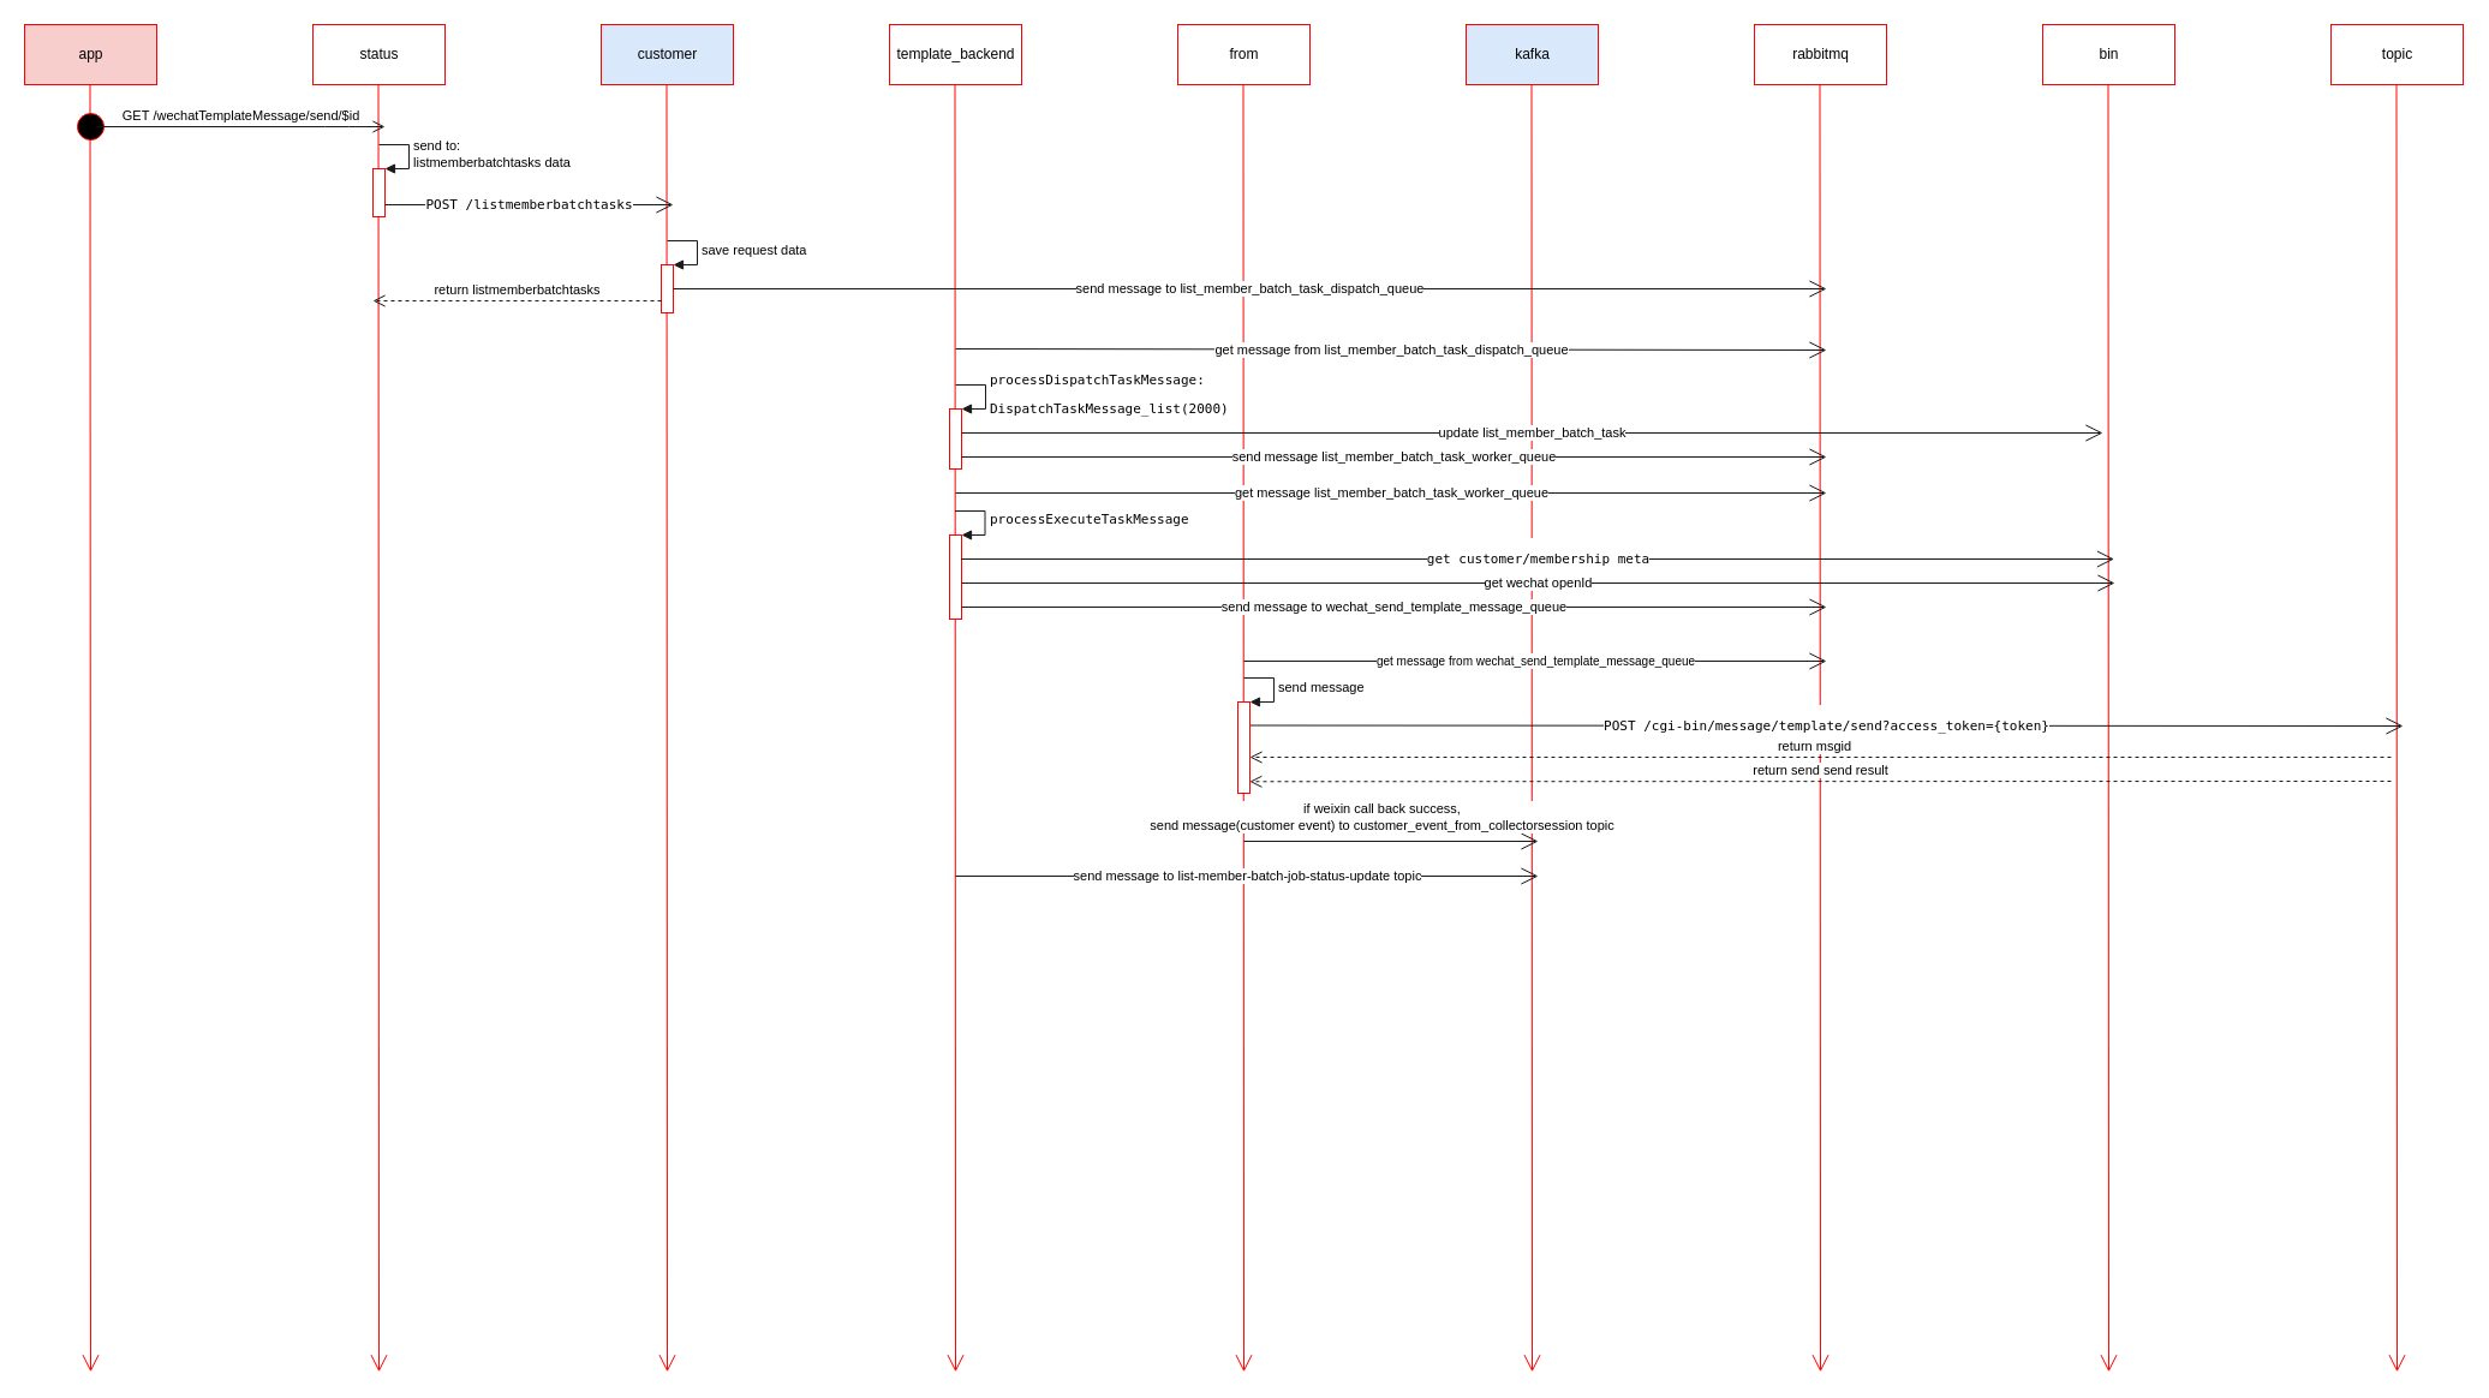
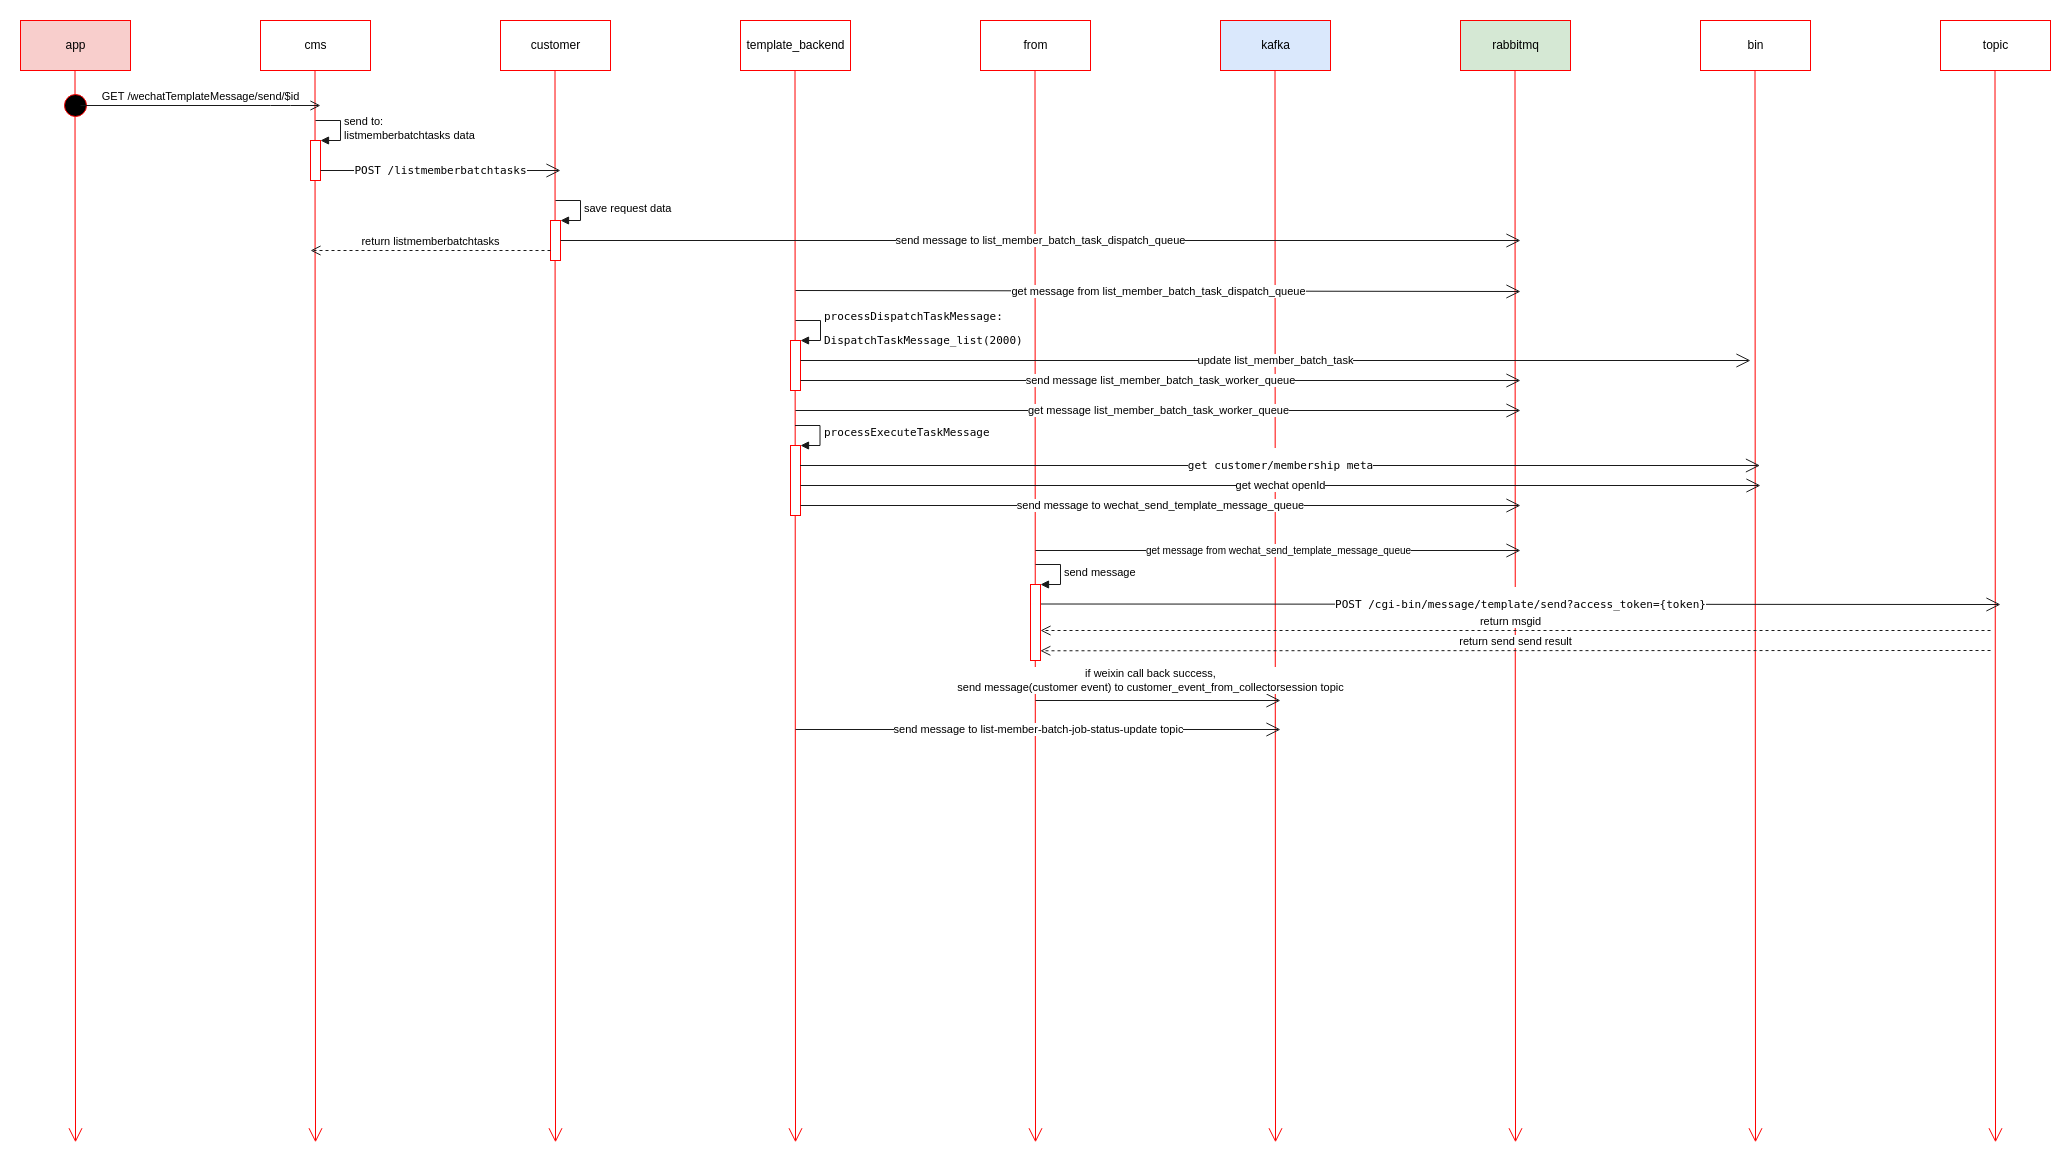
- <mxCell id="4" value="status" style="html=1;strokeColor=#FF0000;" parent="1" vertex="1"><mxGeometry x="260" y="20" width="110" height="50" as="geometry" /></mxCell>
+ <mxCell id="4" value="cms" style="html=1;strokeColor=#FF0000;" parent="1" vertex="1"><mxGeometry x="260" y="20" width="110" height="50" as="geometry" /></mxCell>
- <mxCell id="6" value="customer" style="html=1;strokeColor=#FF0000;fillColor=#dae8fc;" parent="1" vertex="1"><mxGeometry x="500" y="20" width="110" height="50" as="geometry" /></mxCell>
+ <mxCell id="6" value="customer" style="html=1;strokeColor=#FF0000;" parent="1" vertex="1"><mxGeometry x="500" y="20" width="110" height="50" as="geometry" /></mxCell>
- <mxCell id="14" value="rabbitmq" style="html=1;strokeColor=#FF0000;" parent="1" vertex="1"><mxGeometry x="1460" y="20" width="110" height="50" as="geometry" /></mxCell>
+ <mxCell id="14" value="rabbitmq" style="html=1;strokeColor=#FF0000;fillColor=#d5e8d4;" parent="1" vertex="1"><mxGeometry x="1460" y="20" width="110" height="50" as="geometry" /></mxCell>
